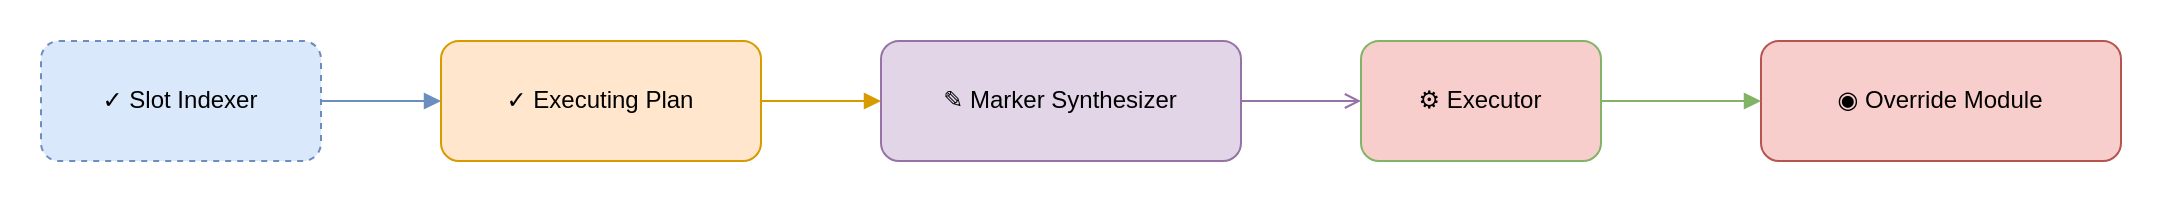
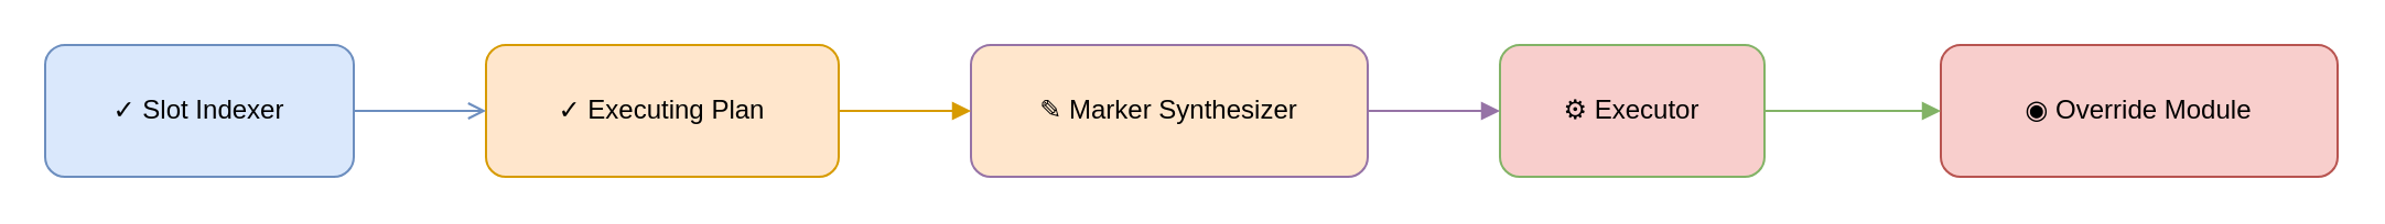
- <mxCell id="2" value="✓ Slot Indexer" style="rounded=1;whiteSpace=wrap;html=1;fillColor=#dae8fc;strokeColor=#6c8ebf;dashed=1;" vertex="1" parent="1"><mxGeometry x="20" y="20" width="140" height="60" as="geometry" /></mxCell>
+ <mxCell id="2" value="✓ Slot Indexer" style="rounded=1;whiteSpace=wrap;html=1;fillColor=#dae8fc;strokeColor=#6c8ebf;" vertex="1" parent="1"><mxGeometry x="20" y="20" width="140" height="60" as="geometry" /></mxCell>
- <mxCell id="7" style="endArrow=block;html=1;strokeColor=#6c8ebf;" edge="1" parent="1" source="2" target="3"><mxGeometry relative="1" as="geometry" /></mxCell>
+ <mxCell id="7" style="endArrow=open;html=1;strokeColor=#6c8ebf;" edge="1" parent="1" source="2" target="3"><mxGeometry relative="1" as="geometry" /></mxCell>
- <mxCell id="4" value="✎ Marker Synthesizer" style="rounded=1;whiteSpace=wrap;html=1;fillColor=#e1d5e7;strokeColor=#9673a6;" vertex="1" parent="1"><mxGeometry x="440" y="20" width="180" height="60" as="geometry" /></mxCell>
+ <mxCell id="4" value="✎ Marker Synthesizer" style="rounded=1;whiteSpace=wrap;html=1;fillColor=#ffe6cc;strokeColor=#9673a6;" vertex="1" parent="1"><mxGeometry x="440" y="20" width="180" height="60" as="geometry" /></mxCell>
- <mxCell id="9" style="endArrow=open;html=1;strokeColor=#9673a6;" edge="1" parent="1" source="4" target="5"><mxGeometry relative="1" as="geometry" /></mxCell>
+ <mxCell id="9" style="endArrow=block;html=1;strokeColor=#9673a6;" edge="1" parent="1" source="4" target="5"><mxGeometry relative="1" as="geometry" /></mxCell>
